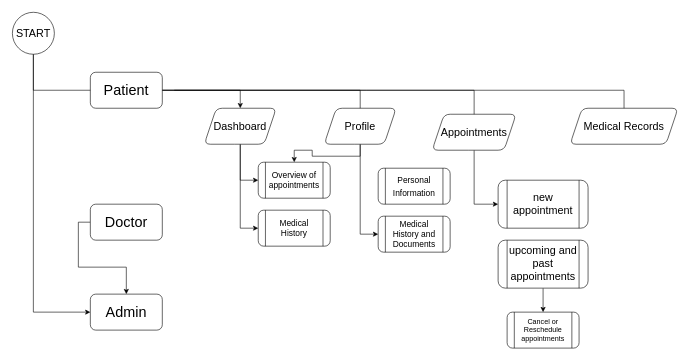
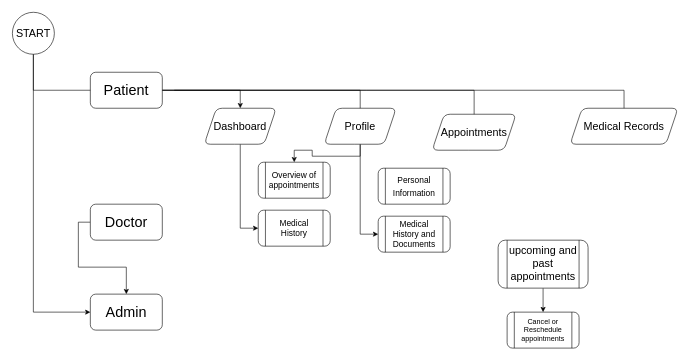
- <mxCell id="10" value="" style="edgeStyle=orthogonalEdgeStyle;rounded=0;orthogonalLoop=1;jettySize=auto;html=1;exitX=0.5;exitY=1;exitDx=0;exitDy=0;" parent="1" source="12" target="22" edge="1"><mxGeometry relative="1" as="geometry"><Array as="points"><mxPoint x="400" y="300" /></Array></mxGeometry></mxCell>
- <mxCell id="16" value="" style="edgeStyle=orthogonalEdgeStyle;rounded=0;orthogonalLoop=1;jettySize=auto;html=1;entryX=0;entryY=0.5;entryDx=0;entryDy=0;exitX=0.5;exitY=1;exitDx=0;exitDy=0;" parent="1" source="17" target="26" edge="1"><mxGeometry relative="1" as="geometry" /></mxCell>
- <mxCell id="26" value="&lt;font style=&quot;font-size: 18px;&quot;&gt;new appointment&lt;br&gt;&lt;/font&gt;" style="shape=process;whiteSpace=wrap;html=1;backgroundOutline=1;rounded=1;" parent="1" vertex="1"><mxGeometry x="830" y="300" width="150" height="80" as="geometry" /></mxCell>
